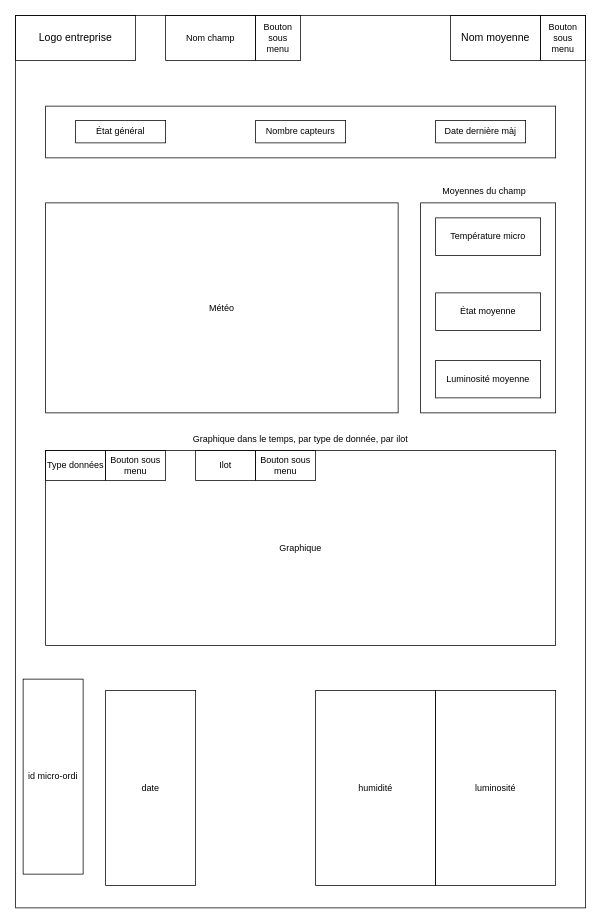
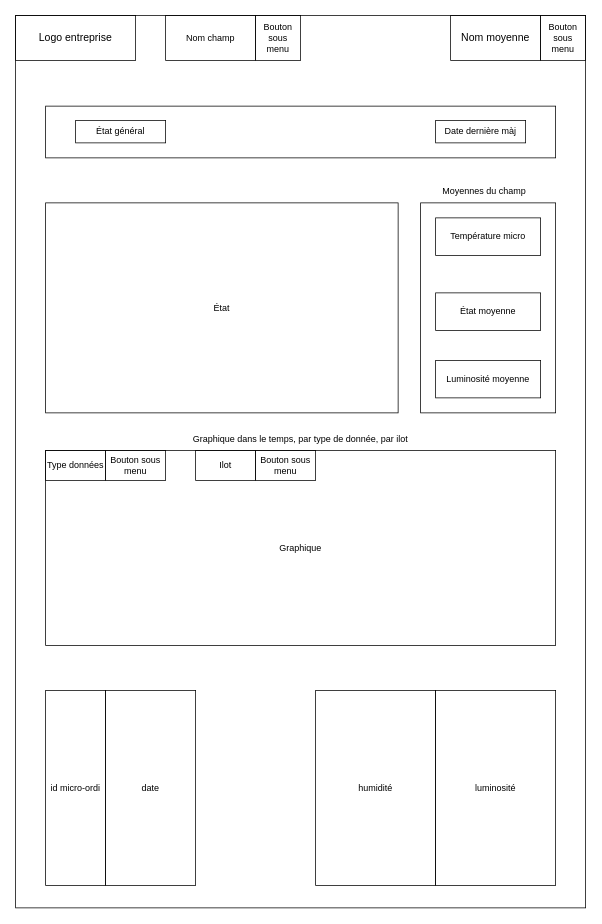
- <mxCell id="10" value="Nombre capteurs" style="rounded=0;whiteSpace=wrap;html=1;fillColor=none;" vertex="1" parent="1"><mxGeometry x="340" y="160" width="120" height="30" as="geometry" /></mxCell>
- <mxCell id="27" value="Météo" style="rounded=0;whiteSpace=wrap;html=1;fillColor=none;" vertex="1" parent="1"><mxGeometry x="60" y="270" width="470" height="280" as="geometry" /></mxCell>
+ <mxCell id="27" value="État" style="rounded=0;whiteSpace=wrap;html=1;fillColor=none;" vertex="1" parent="1"><mxGeometry x="60" y="270" width="470" height="280" as="geometry" /></mxCell>
- <mxCell id="19" value="id micro-ordi" style="rounded=0;whiteSpace=wrap;html=1;fillColor=none;" vertex="1" parent="1"><mxGeometry x="30" y="905" width="80" height="260" as="geometry" /></mxCell>
+ <mxCell id="19" value="id micro-ordi" style="rounded=0;whiteSpace=wrap;html=1;fillColor=none;" vertex="1" parent="1"><mxGeometry x="60" y="920" width="80" height="260" as="geometry" /></mxCell>
